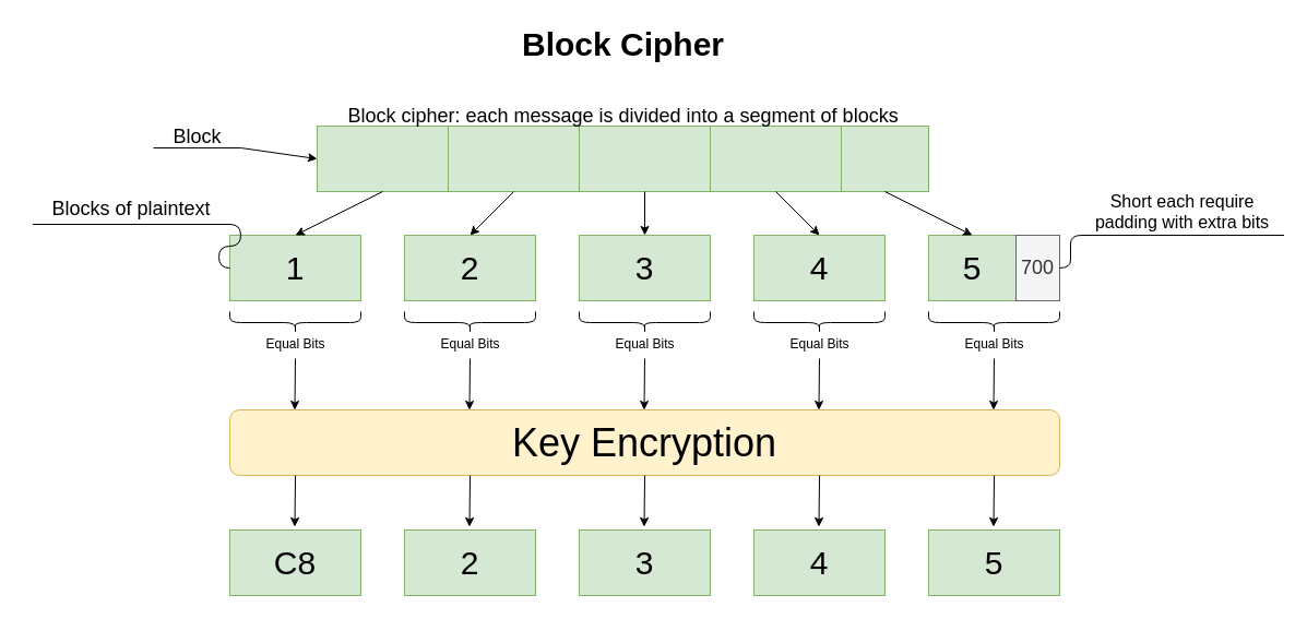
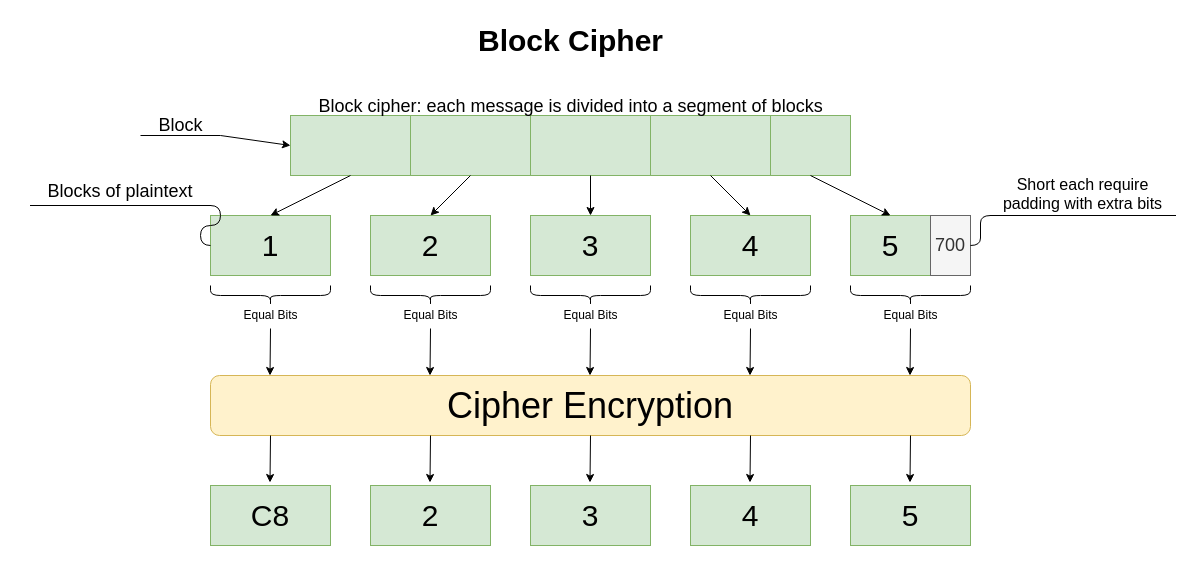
- <mxCell id="38" value="&lt;font style=&quot;font-size: 36px&quot;&gt;Key Encryption&lt;/font&gt;" style="rounded=1;whiteSpace=wrap;html=1;fillColor=#fff2cc;strokeColor=#d6b656;" vertex="1" parent="1"><mxGeometry x="210" y="375" width="760" height="60" as="geometry" /></mxCell>
+ <mxCell id="38" value="&lt;font style=&quot;font-size: 36px&quot;&gt;Cipher Encryption&lt;/font&gt;" style="rounded=1;whiteSpace=wrap;html=1;fillColor=#fff2cc;strokeColor=#d6b656;" vertex="1" parent="1"><mxGeometry x="210" y="375" width="760" height="60" as="geometry" /></mxCell>
